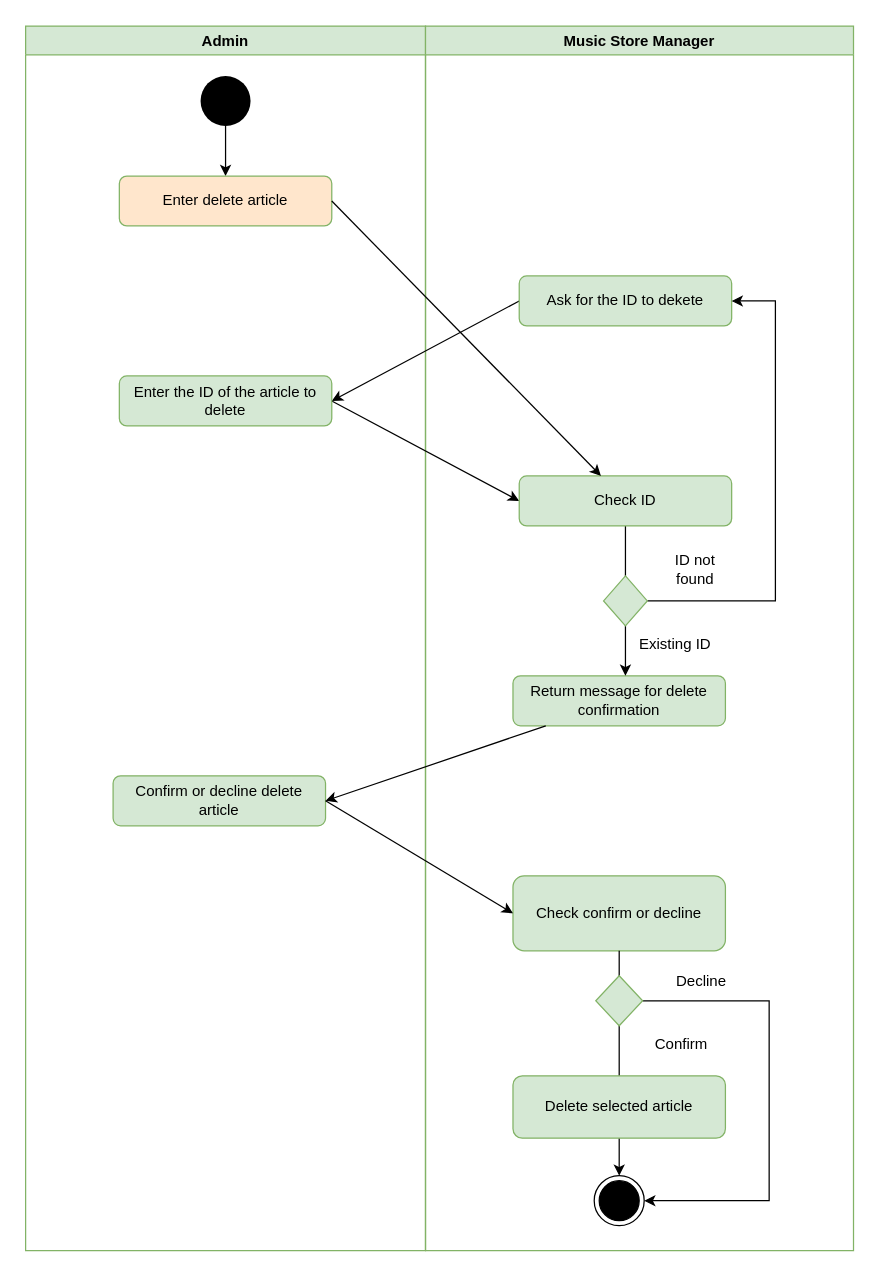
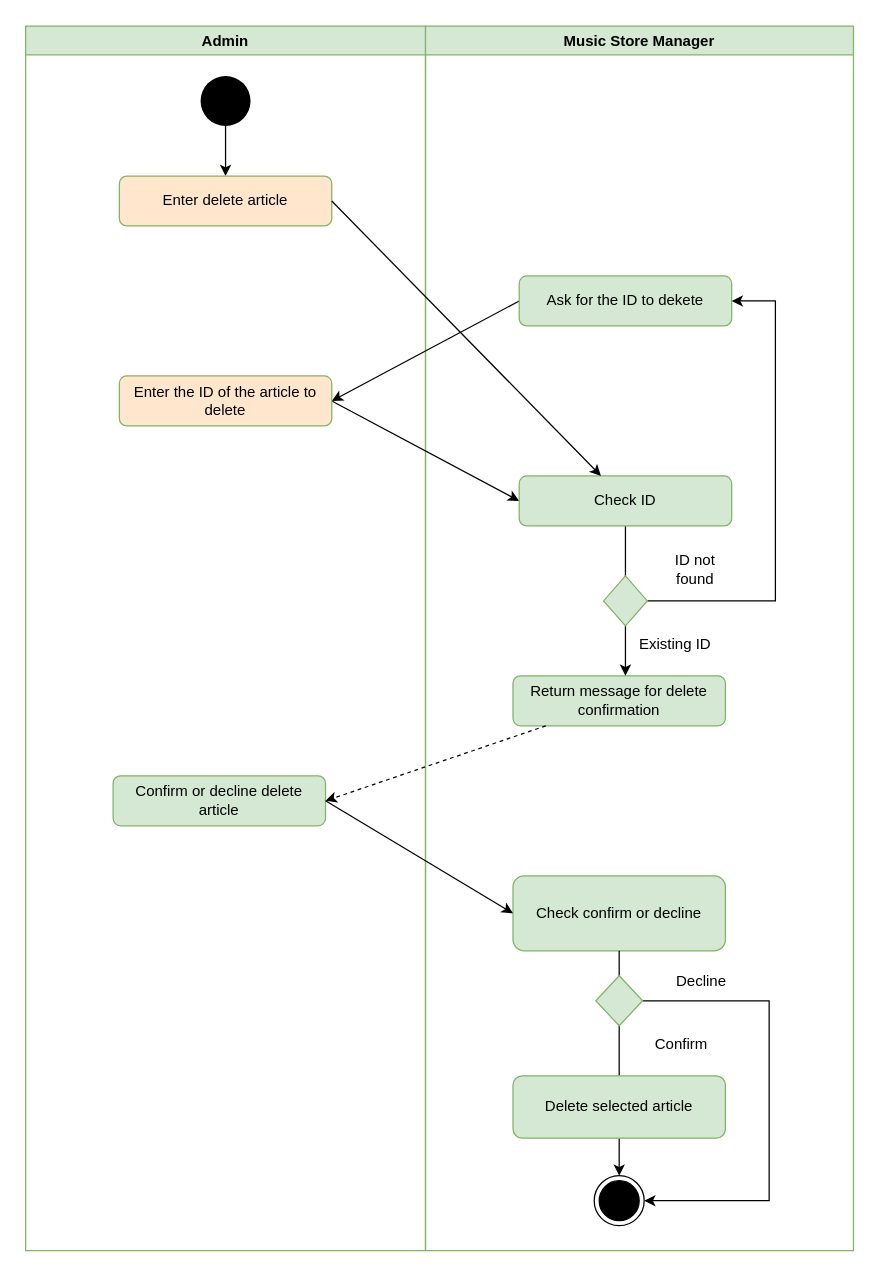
- <mxCell id="24" value="&lt;span style=&quot;color: rgb(0 , 0 , 0) ; font-family: &amp;quot;helvetica&amp;quot; ; font-size: 12px ; font-style: normal ; font-weight: 400 ; letter-spacing: normal ; text-align: center ; text-indent: 0px ; text-transform: none ; word-spacing: 0px ; display: inline ; float: none&quot;&gt;Enter the ID of the article to delete&lt;/span&gt;" style="rounded=1;whiteSpace=wrap;html=1;fillColor=#d5e8d4;strokeColor=#82b366;" vertex="1" parent="1"><mxGeometry x="95" y="300" width="170" height="40" as="geometry" /></mxCell>
+ <mxCell id="24" value="&lt;span style=&quot;color: rgb(0 , 0 , 0) ; font-family: &amp;quot;helvetica&amp;quot; ; font-size: 12px ; font-style: normal ; font-weight: 400 ; letter-spacing: normal ; text-align: center ; text-indent: 0px ; text-transform: none ; word-spacing: 0px ; display: inline ; float: none&quot;&gt;Enter the ID of the article to delete&lt;/span&gt;" style="rounded=1;whiteSpace=wrap;html=1;fillColor=#ffe6cc;strokeColor=#82b366;" vertex="1" parent="1"><mxGeometry x="95" y="300" width="170" height="40" as="geometry" /></mxCell>
- <mxCell id="12" style="rounded=0;orthogonalLoop=1;jettySize=auto;html=1;entryX=1;entryY=0.5;entryDx=0;entryDy=0;" edge="1" parent="6" source="10" target="11"><mxGeometry relative="1" as="geometry" /></mxCell>
+ <mxCell id="12" style="rounded=0;orthogonalLoop=1;jettySize=auto;html=1;entryX=1;entryY=0.5;entryDx=0;entryDy=0;dashed=1;" edge="1" parent="6" source="10" target="11"><mxGeometry relative="1" as="geometry" /></mxCell>
